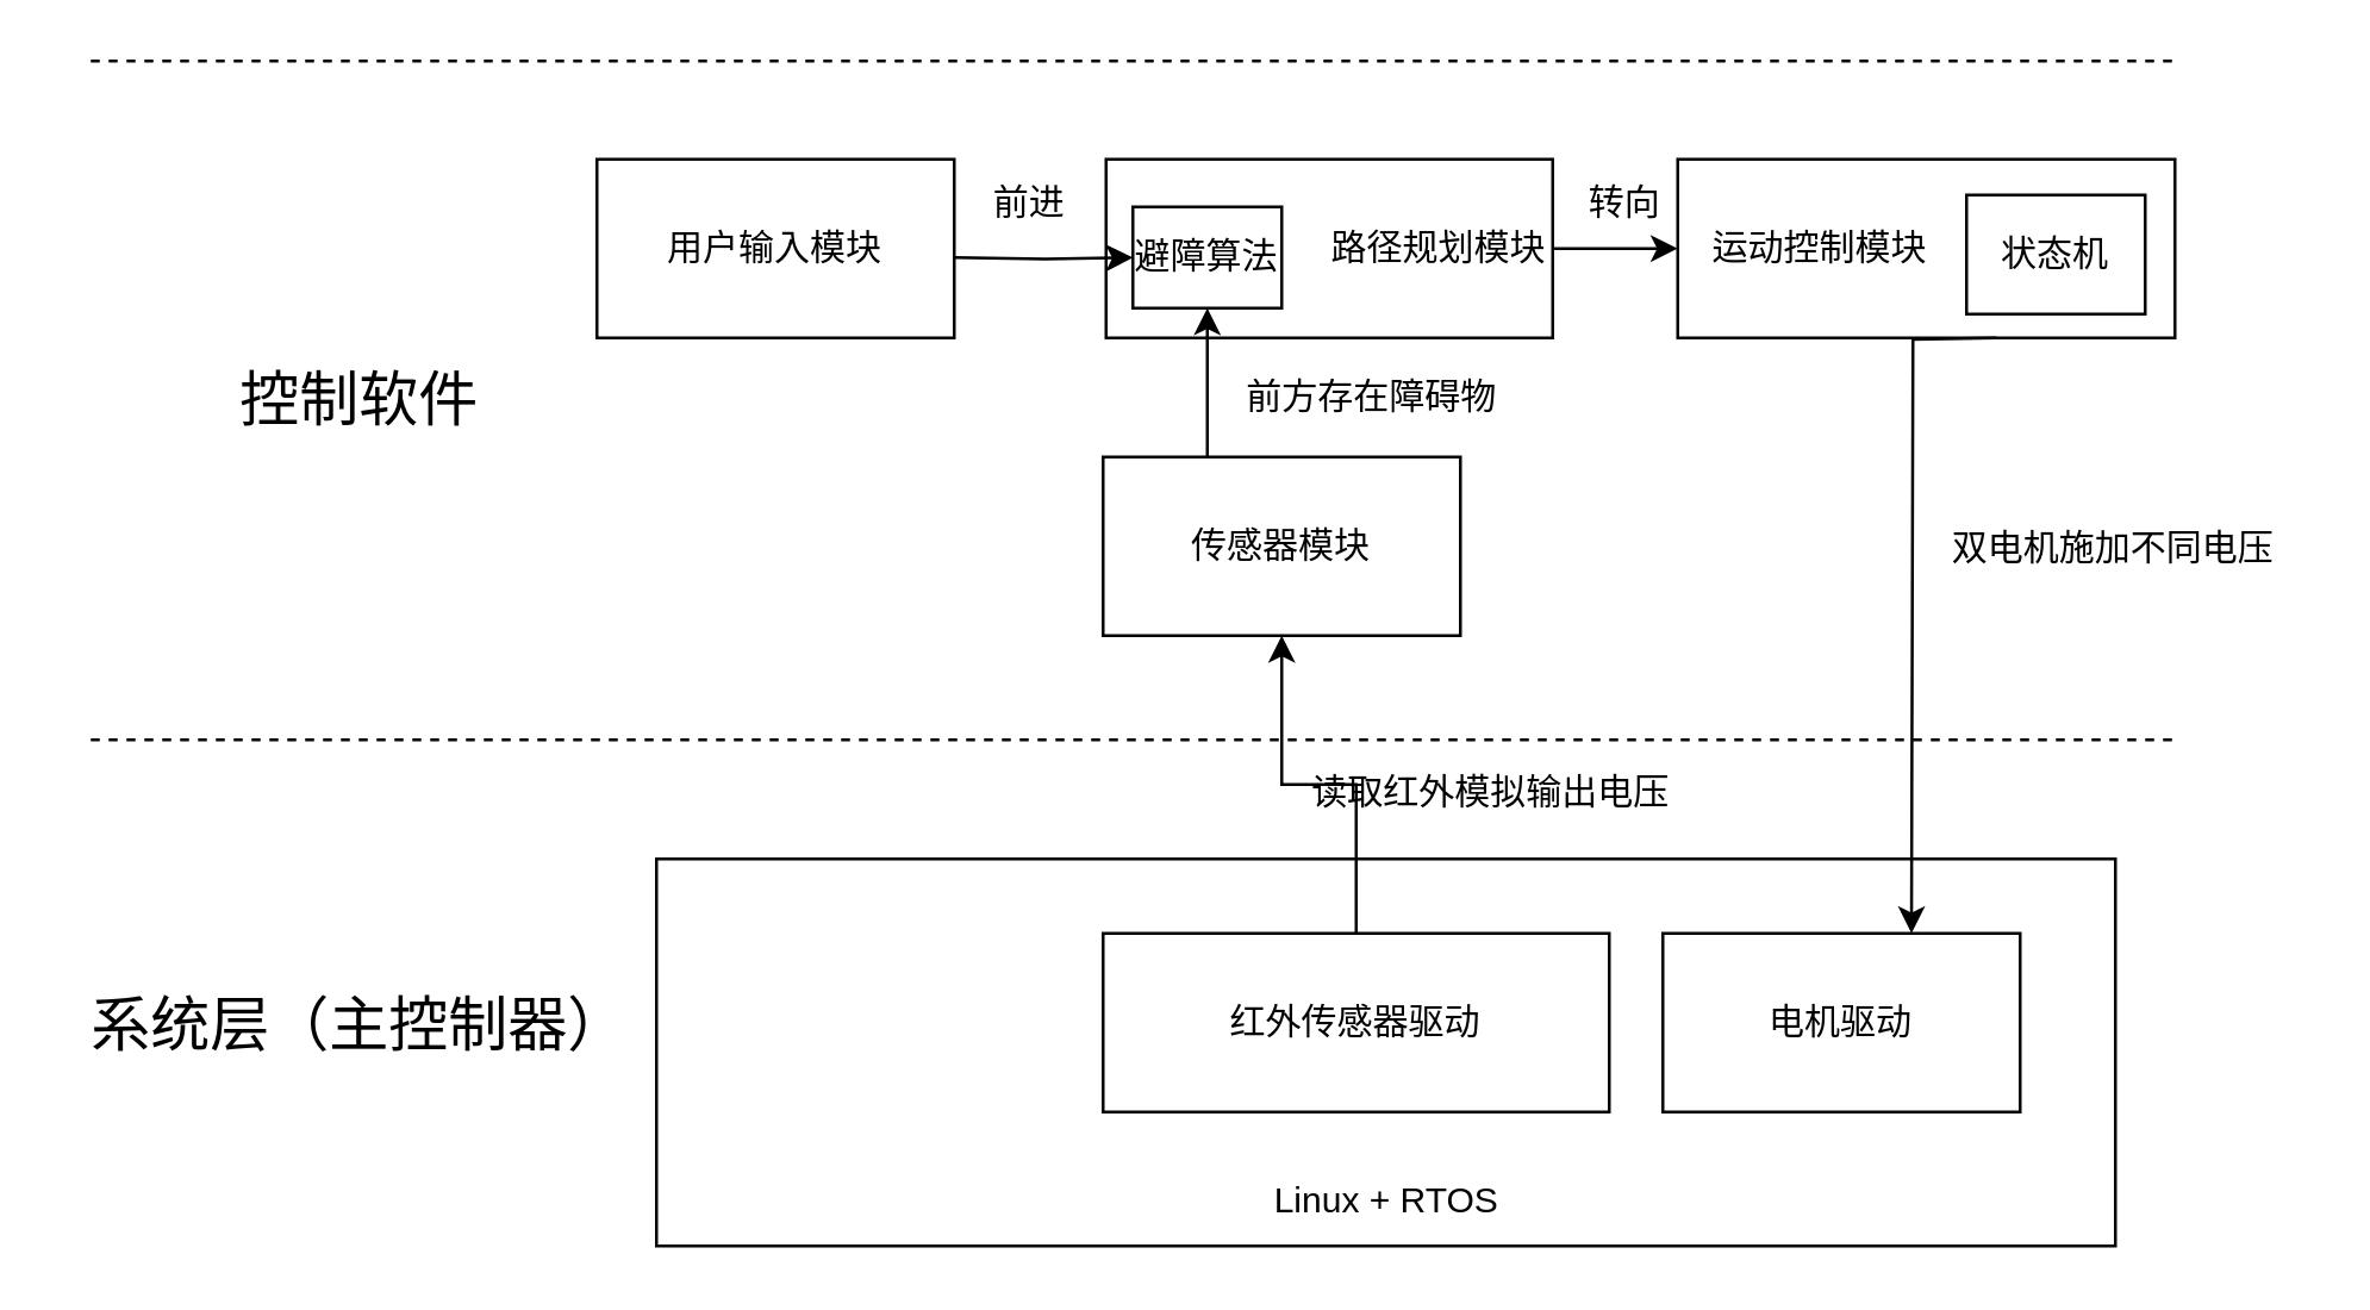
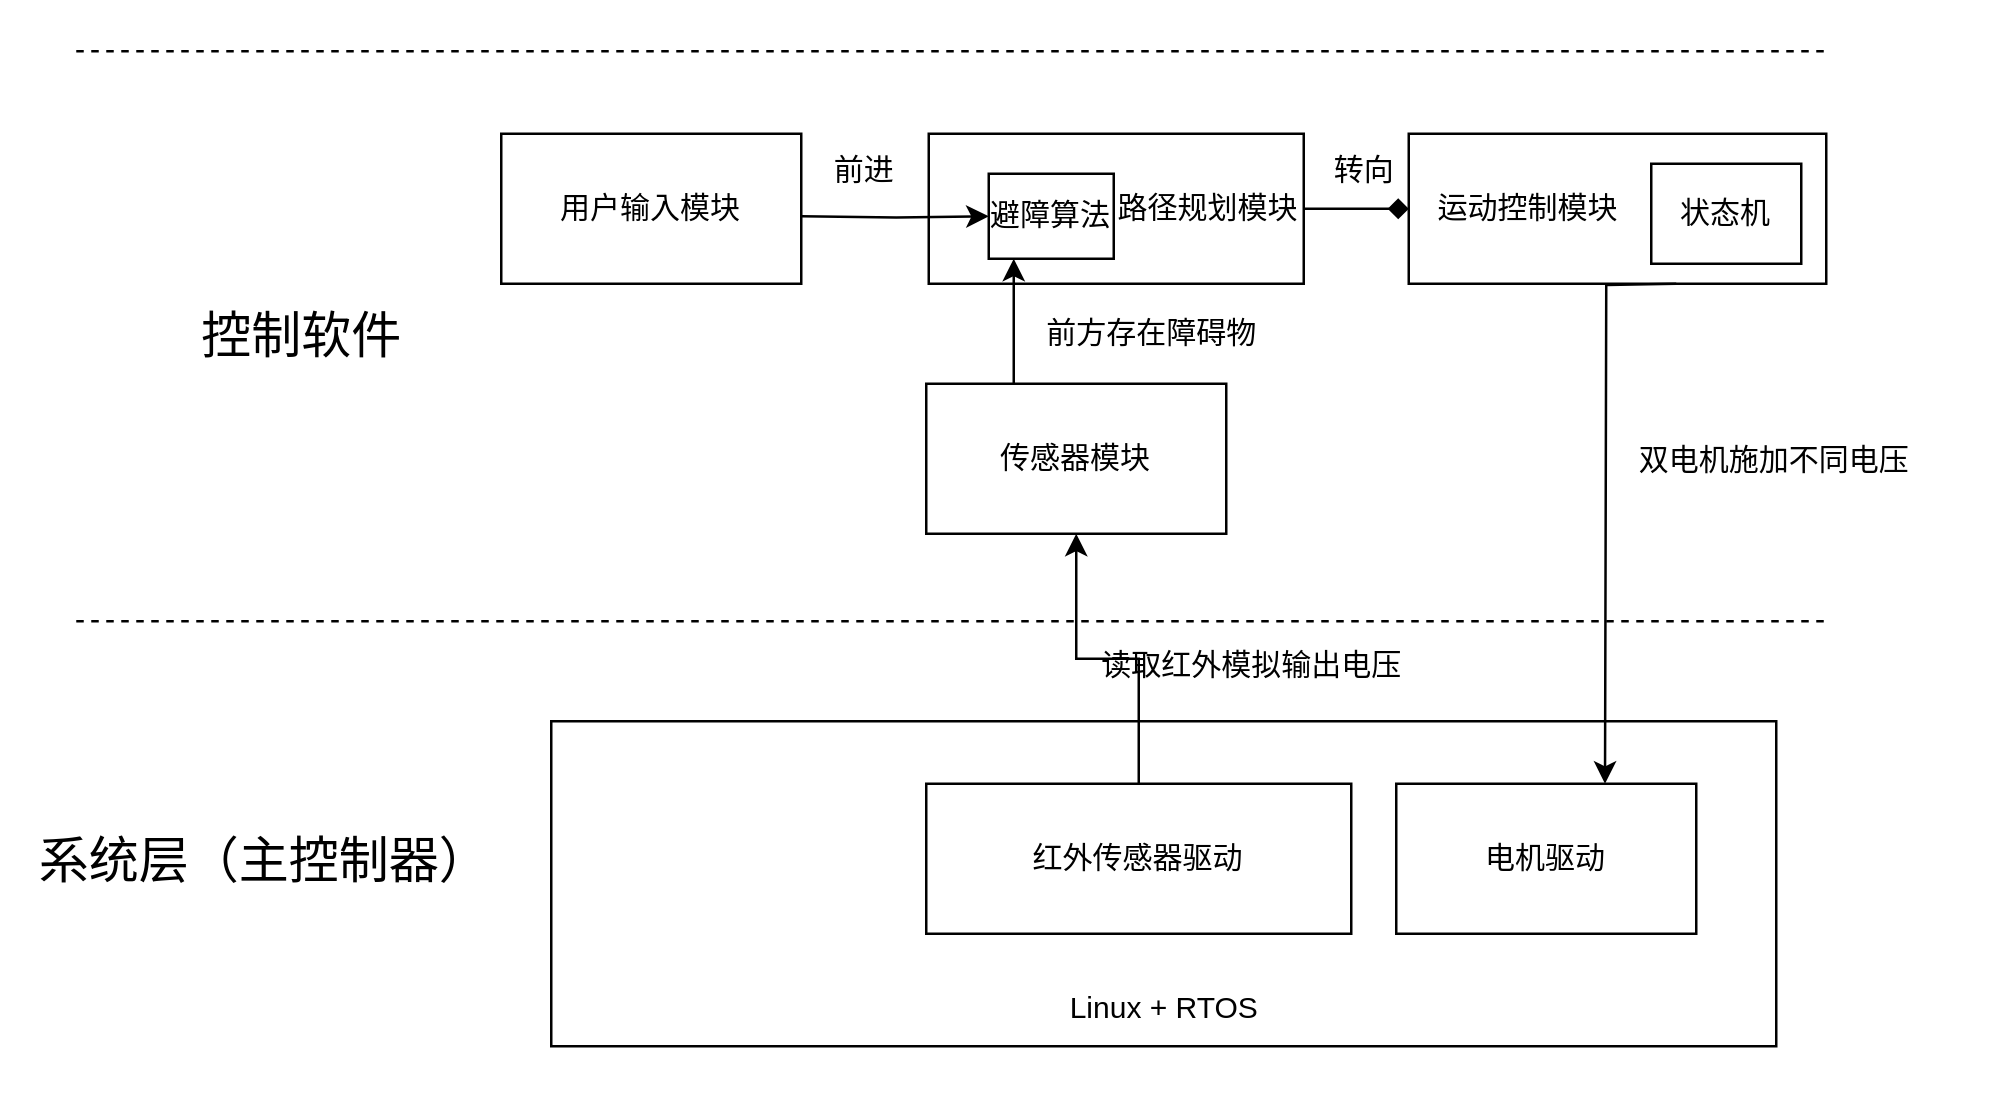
- <mxCell id="11" value="" style="edgeStyle=orthogonalEdgeStyle;rounded=0;orthogonalLoop=1;jettySize=auto;html=1;" edge="1" parent="1" source="12" target="9"><mxGeometry relative="1" as="geometry" /></mxCell>
+ <mxCell id="11" value="" style="edgeStyle=orthogonalEdgeStyle;rounded=0;orthogonalLoop=1;jettySize=auto;html=1;endArrow=diamond;" edge="1" parent="1" source="12" target="9"><mxGeometry relative="1" as="geometry" /></mxCell>
- <mxCell id="19" value="避障算法" style="rounded=0;whiteSpace=wrap;html=1;" vertex="1" parent="1"><mxGeometry x="380" y="69" width="50" height="34" as="geometry" /></mxCell>
+ <mxCell id="19" value="避障算法" style="rounded=0;whiteSpace=wrap;html=1;" vertex="1" parent="1"><mxGeometry x="395" y="69" width="50" height="34" as="geometry" /></mxCell>
- <mxCell id="20" value="系统层（主控制器）" style="text;html=1;align=center;verticalAlign=middle;resizable=0;points=[];autosize=1;strokeColor=none;fillColor=none;fontSize=20;" vertex="1" parent="1"><mxGeometry x="20" y="323" width="200" height="40" as="geometry" /></mxCell>
+ <mxCell id="20" value="系统层（主控制器）" style="text;html=1;align=center;verticalAlign=middle;resizable=0;points=[];autosize=1;strokeColor=none;fillColor=none;fontSize=20;" vertex="1" parent="1"><mxGeometry x="5" y="323" width="200" height="40" as="geometry" /></mxCell>
